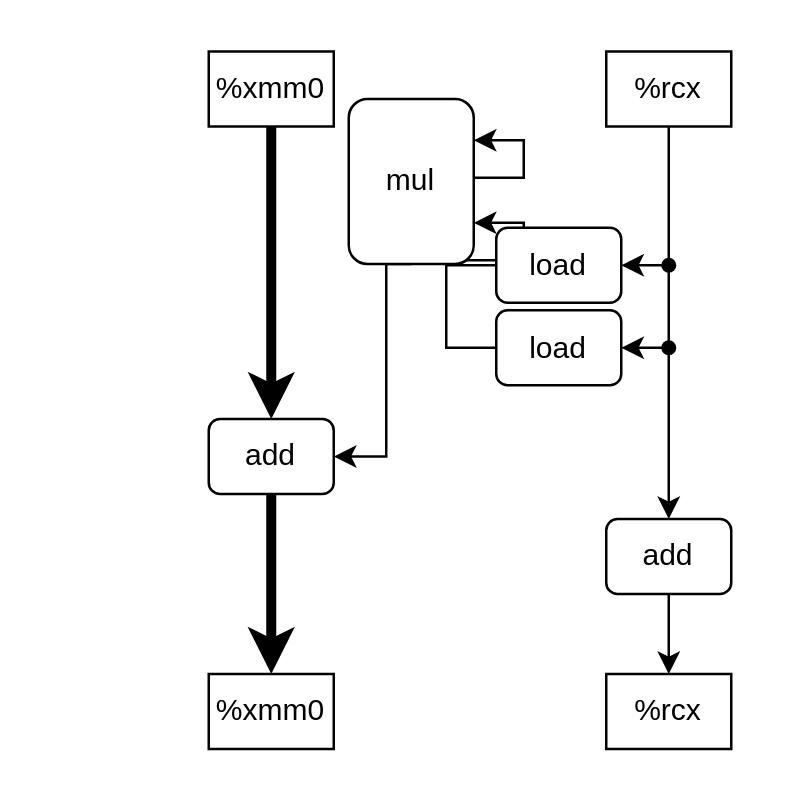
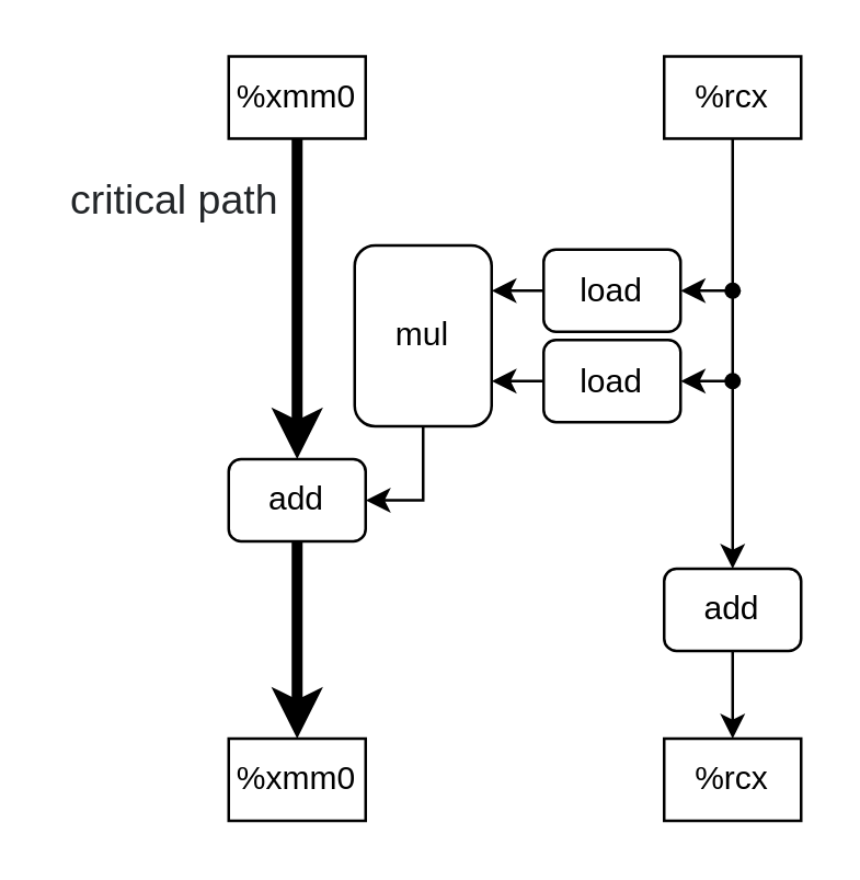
+ <mxCell id="24" value="&lt;span style=&quot;color: rgb(35 , 38 , 41) ; font-family: , &amp;#34;blinkmacsystemfont&amp;#34; , &amp;#34;segoe ui adjusted&amp;#34; , &amp;#34;segoe ui&amp;#34; , &amp;#34;liberation sans&amp;#34; , sans-serif ; font-size: 15px ; text-align: left ; background-color: rgb(255 , 255 , 255)&quot;&gt;critical path&lt;/span&gt;" style="text;html=1;align=center;verticalAlign=middle;resizable=0;points=[];autosize=1;strokeColor=none;fillColor=none;" vertex="1" parent="1"><mxGeometry x="20" y="62" width="86" height="19" as="geometry" /></mxCell>
- <mxCell id="10" value="mul" style="rounded=1;whiteSpace=wrap;html=1;" parent="1" vertex="1"><mxGeometry x="139" y="39" width="50" height="66" as="geometry" /></mxCell>
+ <mxCell id="10" value="mul" style="rounded=1;whiteSpace=wrap;html=1;" parent="1" vertex="1"><mxGeometry x="129" y="89" width="50" height="66" as="geometry" /></mxCell>
